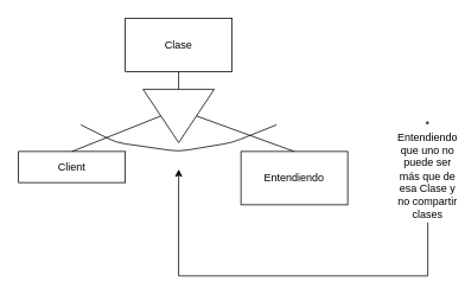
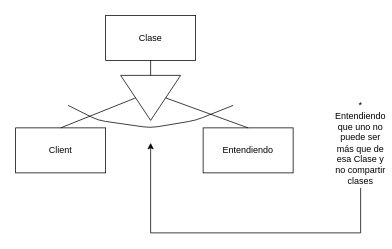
- <mxCell id="3" value="Client" style="rounded=0;whiteSpace=wrap;html=1;" vertex="1" parent="1"><mxGeometry x="20" y="170" width="120" height="35" as="geometry" /></mxCell>
+ <mxCell id="3" value="Client" style="rounded=0;whiteSpace=wrap;html=1;" vertex="1" parent="1"><mxGeometry x="20" y="170" width="120" height="60" as="geometry" /></mxCell>
